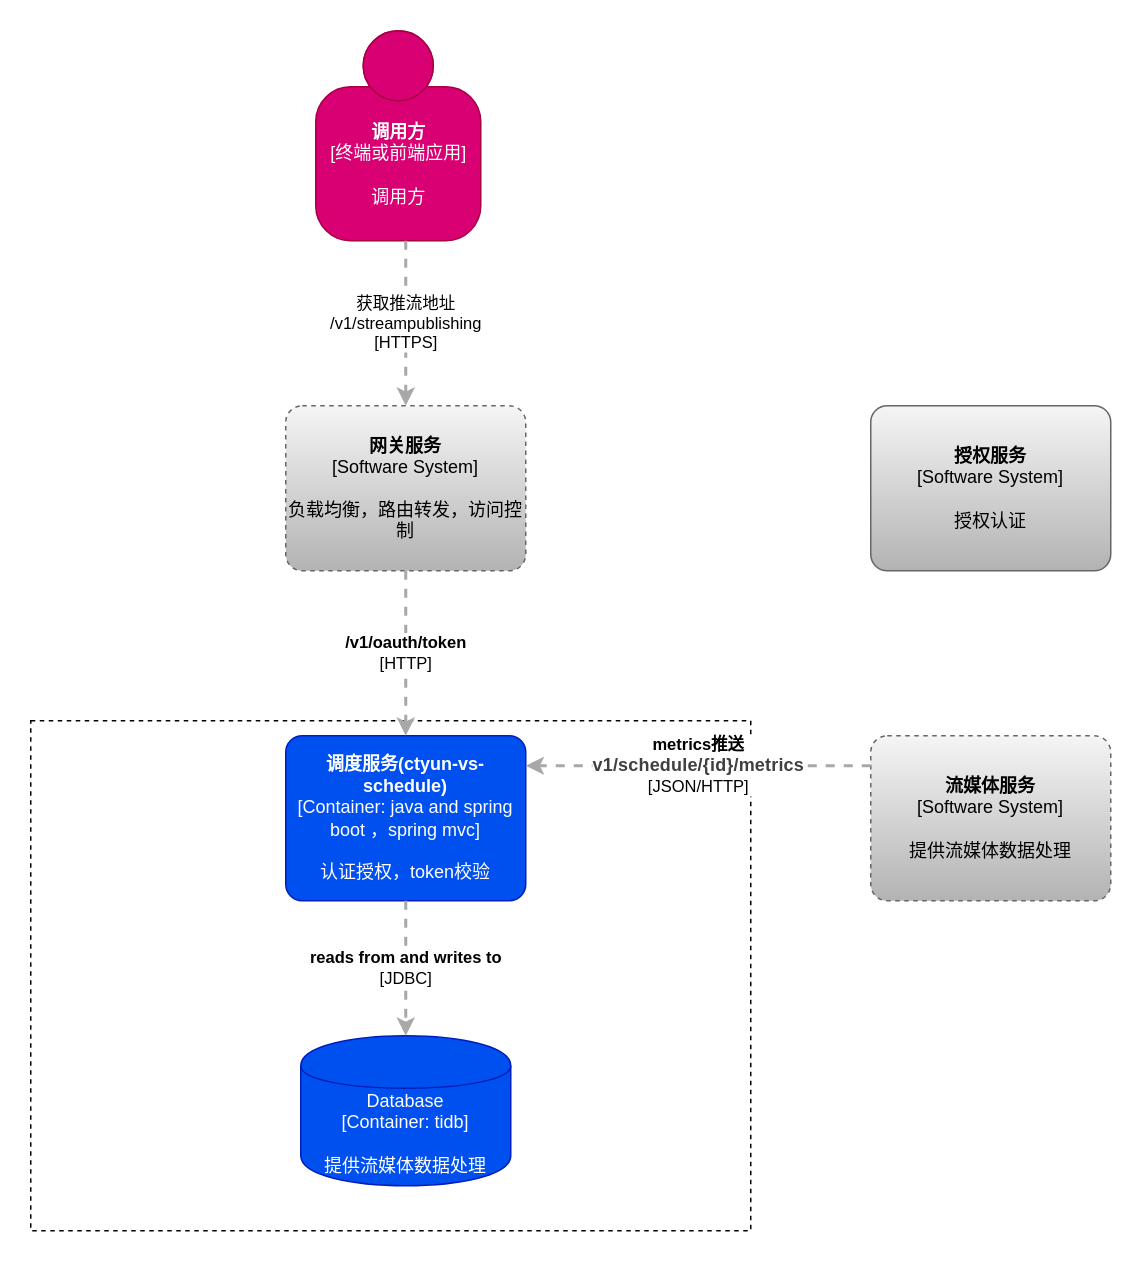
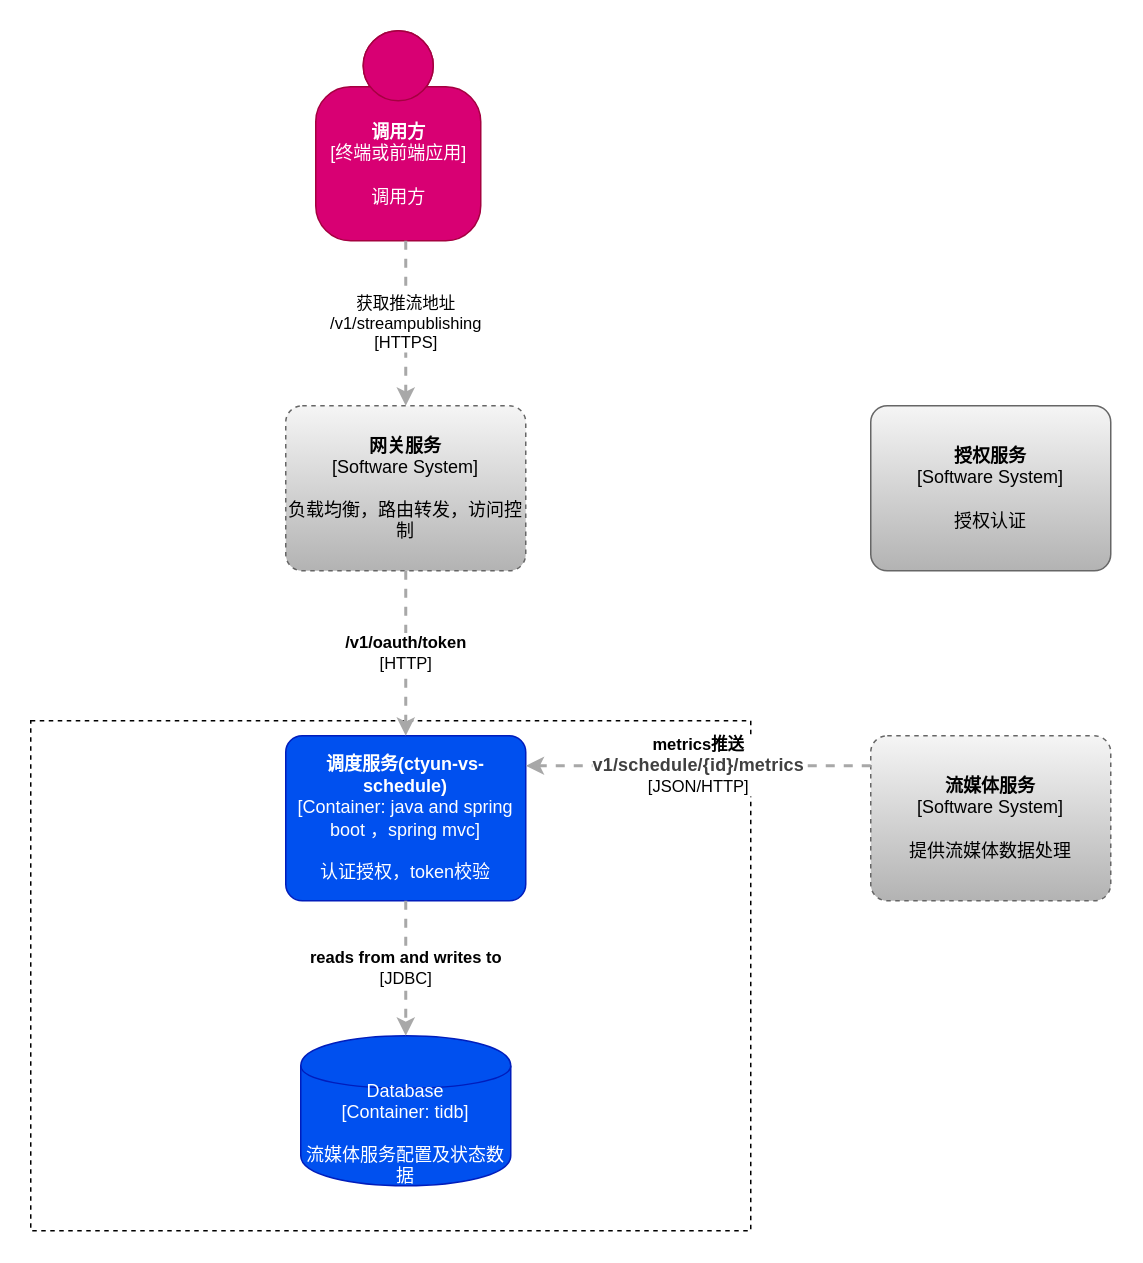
- <mxCell id="3" value="&lt;span&gt;Database&lt;/span&gt;&lt;div&gt;[Container: tidb]&lt;/div&gt;&lt;br&gt;&lt;div&gt;提供流媒体数据处理&lt;/div&gt;" style="shape=cylinder;whiteSpace=wrap;html=1;boundedLbl=1;rounded=0;labelBackgroundColor=none;fillColor=#0050ef;fontSize=12;fontColor=#ffffff;align=center;strokeColor=#001DBC;points=[[0.5,0,0],[1,0.25,0],[1,0.5,0],[1,0.75,0],[0.5,1,0],[0,0.75,0],[0,0.5,0],[0,0.25,0]];" vertex="1" parent="1"><mxGeometry x="200" y="690" width="140" height="100" as="geometry" /></mxCell>
+ <mxCell id="3" value="&lt;span&gt;Database&lt;/span&gt;&lt;div&gt;[Container: tidb]&lt;/div&gt;&lt;br&gt;&lt;div&gt;流媒体服务配置及状态数据&lt;/div&gt;" style="shape=cylinder;whiteSpace=wrap;html=1;boundedLbl=1;rounded=0;labelBackgroundColor=none;fillColor=#0050ef;fontSize=12;fontColor=#ffffff;align=center;strokeColor=#001DBC;points=[[0.5,0,0],[1,0.25,0],[1,0.5,0],[1,0.75,0],[0.5,1,0],[0,0.75,0],[0,0.5,0],[0,0.25,0]];" vertex="1" parent="1"><mxGeometry x="200" y="690" width="140" height="100" as="geometry" /></mxCell>
